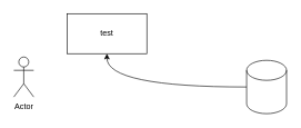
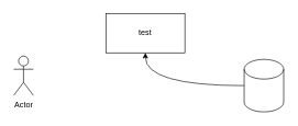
- <mxCell id="2" value="test" style="rounded=0;whiteSpace=wrap;html=1;" vertex="1" parent="1"><mxGeometry x="100" y="20" width="120" height="60" as="geometry" /></mxCell>
+ <mxCell id="2" value="test" style="rounded=0;whiteSpace=wrap;html=1;" vertex="1" parent="1"><mxGeometry x="160" y="20" width="120" height="60" as="geometry" /></mxCell>
